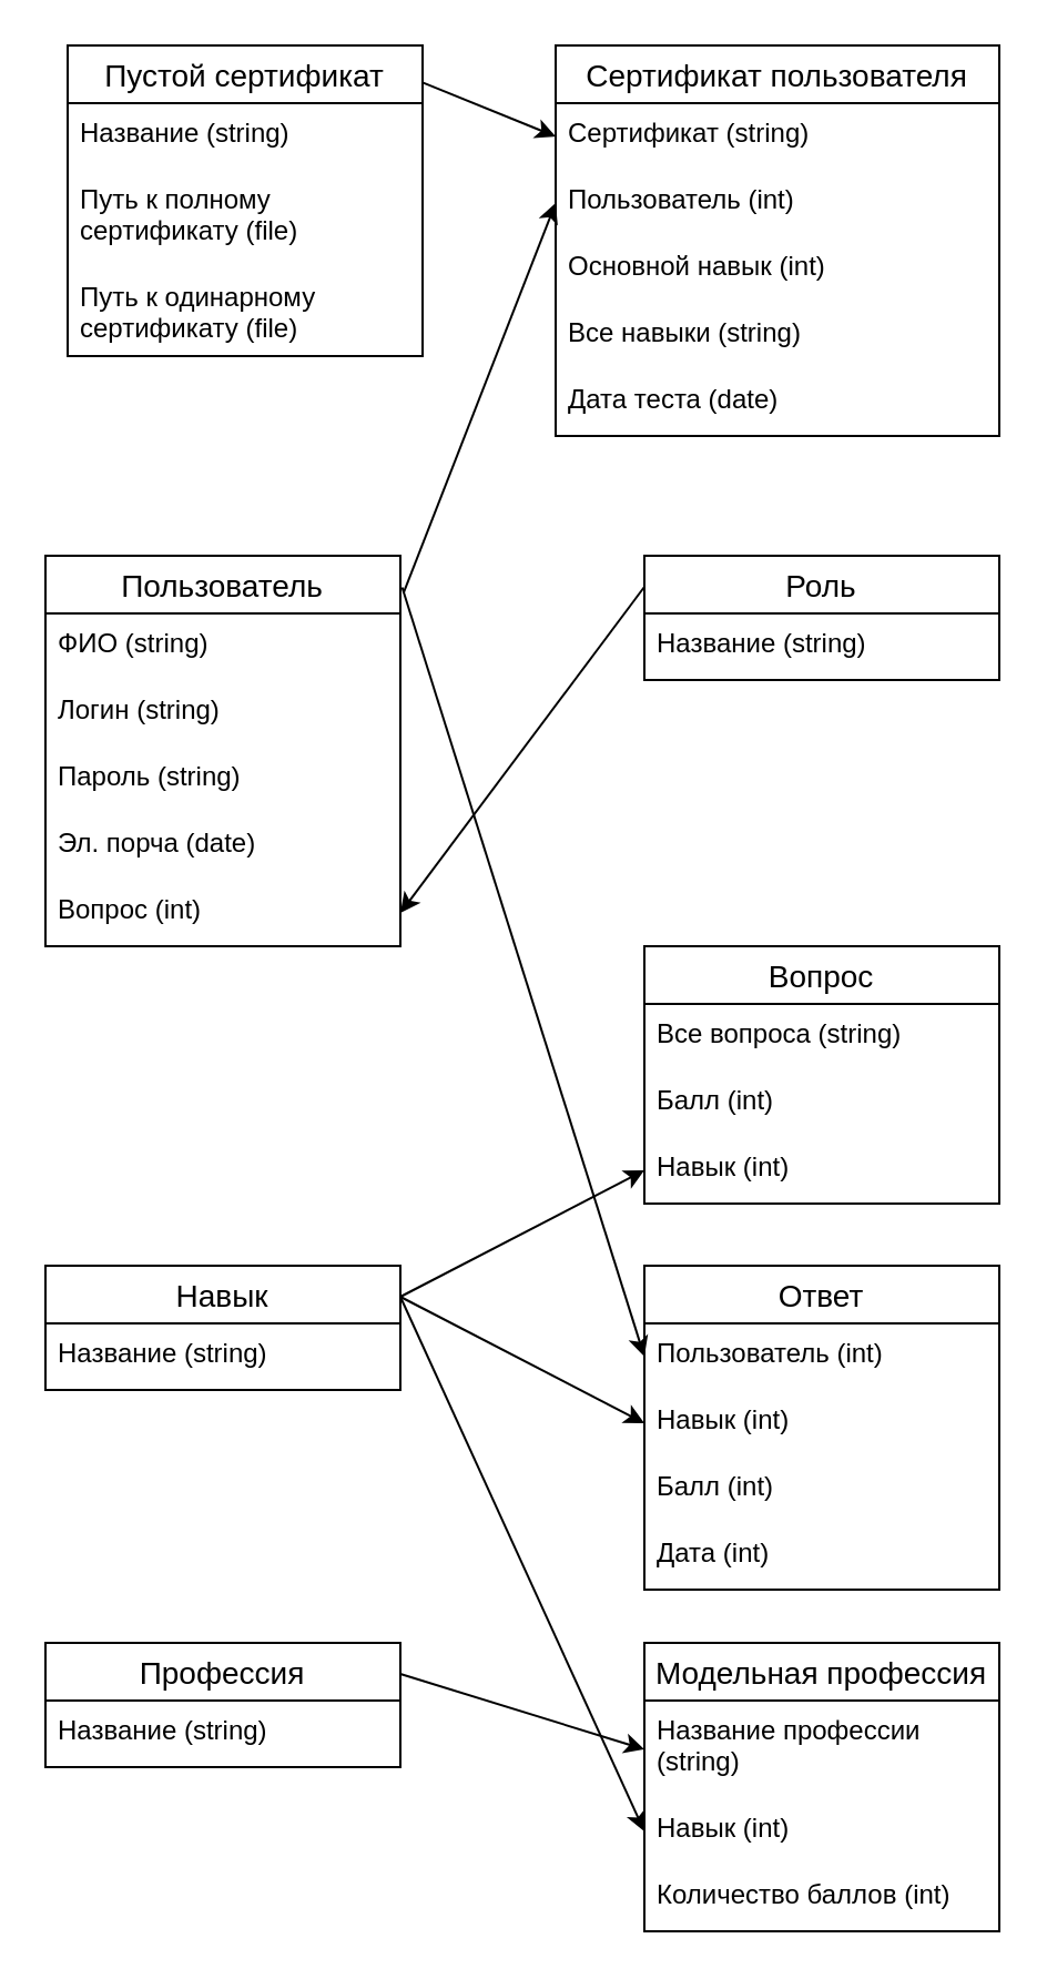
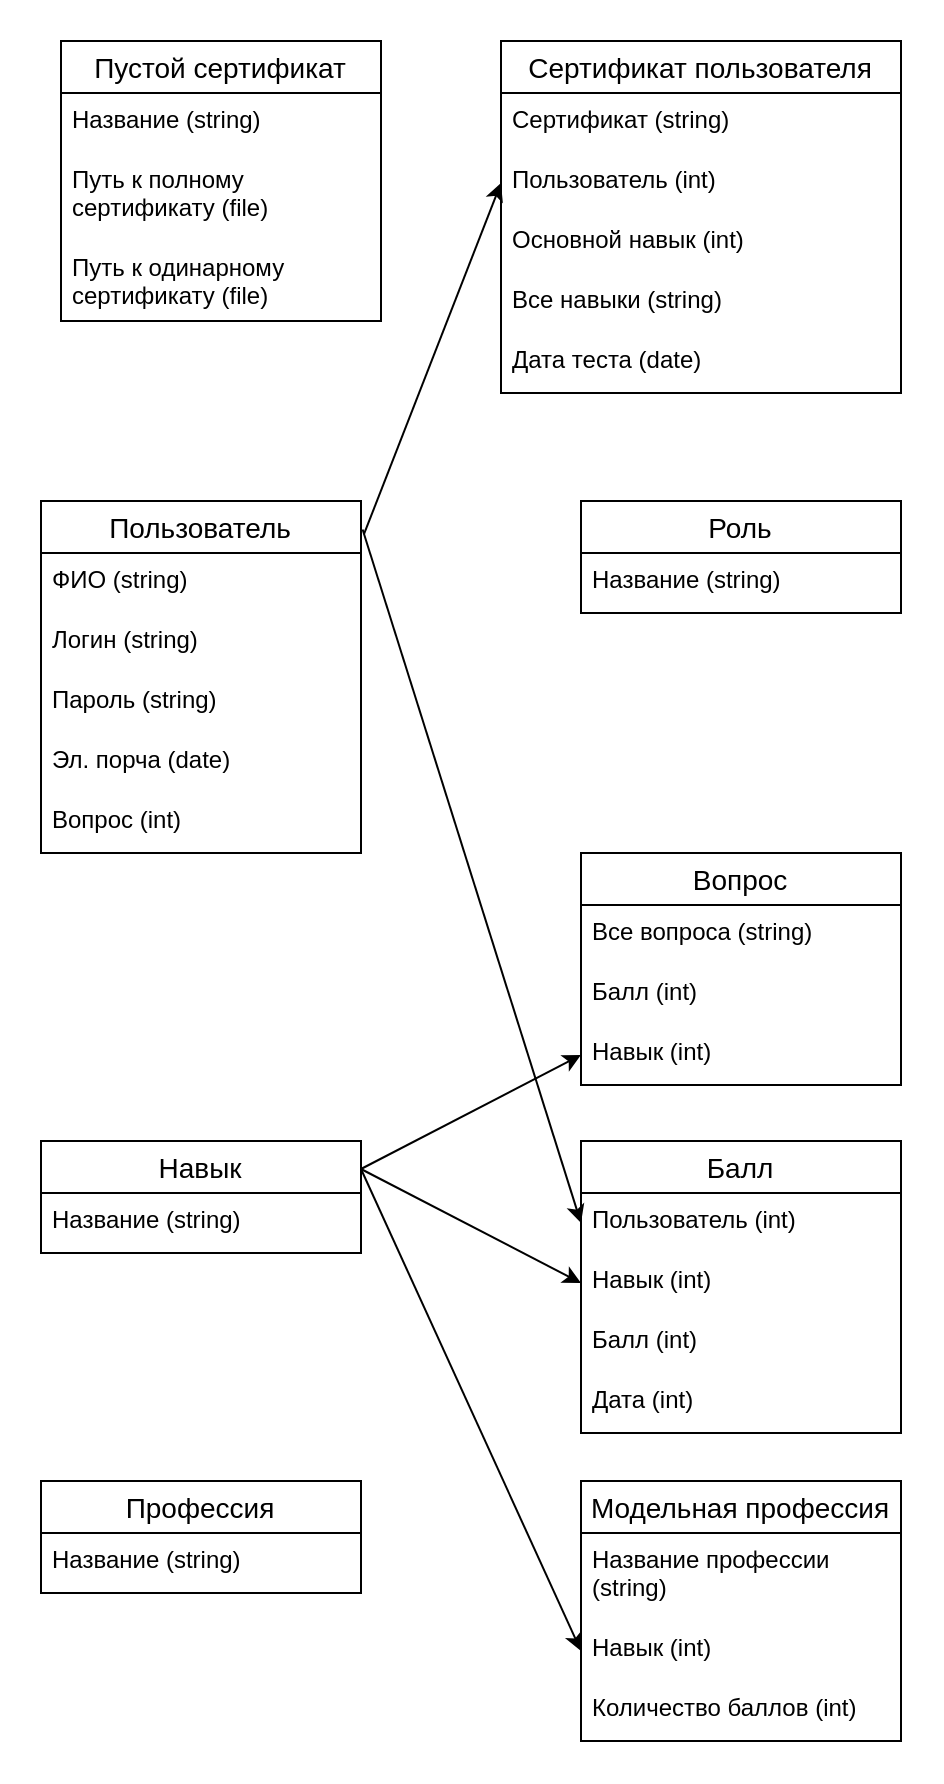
- <mxCell id="43" value="" style="endArrow=classic;html=1;rounded=0;entryX=0;entryY=0.5;entryDx=0;entryDy=0;exitX=1.002;exitY=0.12;exitDx=0;exitDy=0;exitPerimeter=0;" edge="1" parent="1" source="27" target="32"><mxGeometry width="50" height="50" relative="1" as="geometry"><mxPoint x="280" y="610" as="sourcePoint" /><mxPoint x="330" y="560" as="targetPoint" /></mxGeometry></mxCell>
- <mxCell id="37" value="" style="endArrow=classic;html=1;rounded=0;entryX=1;entryY=0.5;entryDx=0;entryDy=0;exitX=0;exitY=0.25;exitDx=0;exitDy=0;" edge="1" parent="1" source="8" target="7"><mxGeometry width="50" height="50" relative="1" as="geometry"><mxPoint x="240" y="360" as="sourcePoint" /><mxPoint x="190" y="410" as="targetPoint" /></mxGeometry></mxCell>
- <mxCell id="22" value="Ответ" style="swimlane;fontStyle=0;childLayout=stackLayout;horizontal=1;startSize=26;horizontalStack=0;resizeParent=1;resizeParentMax=0;resizeLast=0;collapsible=1;marginBottom=0;align=center;fontSize=14;" vertex="1" parent="1"><mxGeometry x="290" y="570" width="160" height="146" as="geometry" /></mxCell>
+ <mxCell id="22" value="Балл" style="swimlane;fontStyle=0;childLayout=stackLayout;horizontal=1;startSize=26;horizontalStack=0;resizeParent=1;resizeParentMax=0;resizeLast=0;collapsible=1;marginBottom=0;align=center;fontSize=14;" vertex="1" parent="1"><mxGeometry x="290" y="570" width="160" height="146" as="geometry" /></mxCell>
- <mxCell id="41" value="" style="endArrow=classic;html=1;rounded=0;entryX=0;entryY=0.5;entryDx=0;entryDy=0;exitX=1;exitY=0.25;exitDx=0;exitDy=0;" edge="1" parent="1" source="10" target="19"><mxGeometry width="50" height="50" relative="1" as="geometry"><mxPoint x="-20" y="540" as="sourcePoint" /><mxPoint x="30" y="490" as="targetPoint" /></mxGeometry></mxCell>
